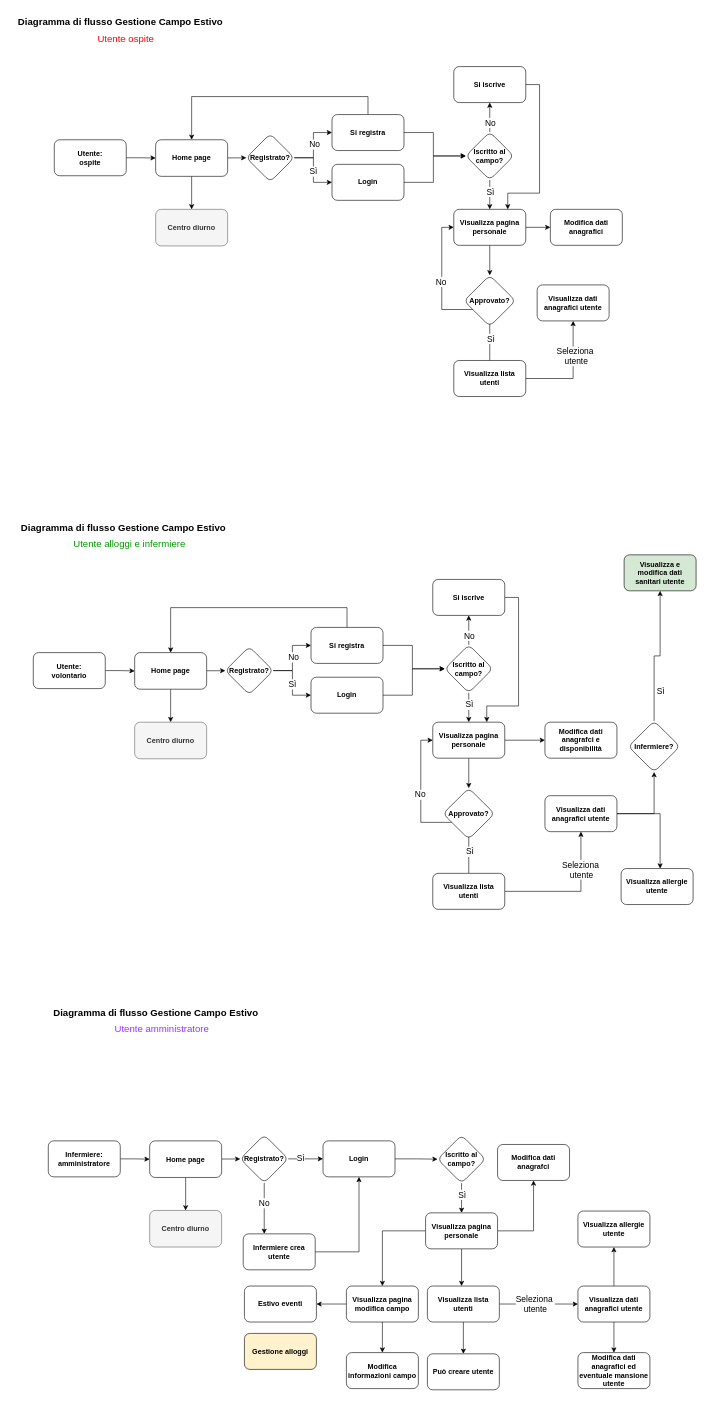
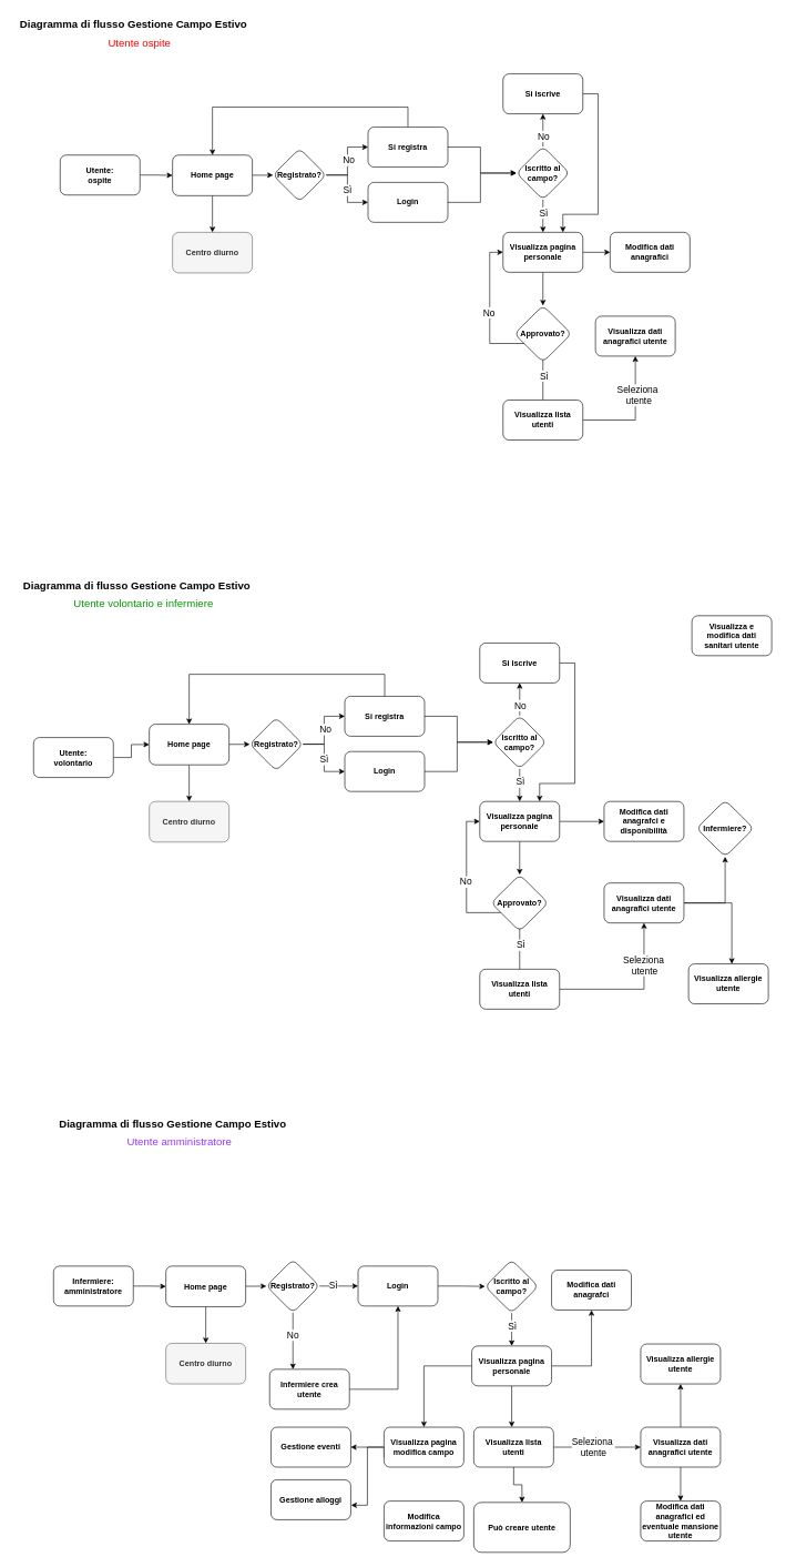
- <mxCell id="77" value="&lt;font color=&quot;#009900&quot; style=&quot;font-size: 16px;&quot;&gt;Utente alloggi e infermiere&lt;/font&gt;" style="text;html=1;align=center;verticalAlign=middle;resizable=0;points=[];autosize=1;strokeColor=none;fillColor=none;fontSize=13;fontColor=#FF0000;" parent="1" vertex="1"><mxGeometry x="101" y="890" width="228" height="31" as="geometry" /></mxCell>
+ <mxCell id="77" value="&lt;font color=&quot;#009900&quot; style=&quot;font-size: 16px;&quot;&gt;Utente volontario e infermiere&lt;/font&gt;" style="text;html=1;align=center;verticalAlign=middle;resizable=0;points=[];autosize=1;strokeColor=none;fillColor=none;fontSize=13;fontColor=#FF0000;" parent="1" vertex="1"><mxGeometry x="101" y="890" width="228" height="31" as="geometry" /></mxCell>
- <mxCell id="120" value="Visualizza e modifica dati sanitari utente" style="whiteSpace=wrap;html=1;rounded=1;fontSize=12;fontStyle=1;spacingLeft=0;fillColor=#d5e8d4;" parent="1" vertex="1"><mxGeometry x="1040" y="924" width="120" height="60" as="geometry" /></mxCell>
+ <mxCell id="120" value="Visualizza e modifica dati sanitari utente" style="whiteSpace=wrap;html=1;rounded=1;fontSize=12;fontStyle=1;spacingLeft=0;" parent="1" vertex="1"><mxGeometry x="1040" y="924" width="120" height="60" as="geometry" /></mxCell>
- <mxCell id="117" style="edgeStyle=orthogonalEdgeStyle;rounded=0;orthogonalLoop=1;jettySize=auto;html=1;" parent="1" source="119" target="120" edge="1"><mxGeometry relative="1" as="geometry"><mxPoint x="1100" y="1096" as="targetPoint" /></mxGeometry></mxCell>
- <mxCell id="118" value="Sì" style="edgeLabel;html=1;align=center;verticalAlign=middle;resizable=0;points=[];fontSize=14;" parent="117" vertex="1" connectable="0"><mxGeometry x="0.125" relative="1" as="geometry"><mxPoint y="68" as="offset" /></mxGeometry></mxCell>
- <mxCell id="40" value="Utente:&lt;br&gt;volontario" style="rounded=1;whiteSpace=wrap;html=1;fontSize=12;fontStyle=1;spacingLeft=0;" parent="1" vertex="1"><mxGeometry x="55" y="1087" width="120" height="60" as="geometry" /></mxCell>
+ <mxCell id="40" value="Utente:&lt;br&gt;volontario" style="rounded=1;whiteSpace=wrap;html=1;fontSize=12;fontStyle=1;spacingLeft=0;" parent="1" vertex="1"><mxGeometry x="50" y="1107" width="120" height="60" as="geometry" /></mxCell>
- <mxCell id="122" value="Estivo eventi" style="whiteSpace=wrap;html=1;rounded=1;fontSize=12;fontStyle=1;spacingLeft=0;" vertex="1" parent="1"><mxGeometry x="407" y="2143" width="120" height="60" as="geometry" /></mxCell>
+ <mxCell id="122" value="Gestione eventi" style="whiteSpace=wrap;html=1;rounded=1;fontSize=12;fontStyle=1;spacingLeft=0;" vertex="1" parent="1"><mxGeometry x="407" y="2143" width="120" height="60" as="geometry" /></mxCell>
- <mxCell id="115" style="edgeStyle=orthogonalEdgeStyle;rounded=0;orthogonalLoop=1;jettySize=auto;html=1;exitX=0.5;exitY=1;exitDx=0;exitDy=0;entryX=0.5;entryY=0;entryDx=0;entryDy=0;" edge="1" parent="1" source="116" target="124"><mxGeometry relative="1" as="geometry"><mxPoint x="637.207" y="2281.138" as="targetPoint" /></mxGeometry></mxCell>
+ <mxCell id="114" style="edgeStyle=orthogonalEdgeStyle;rounded=0;orthogonalLoop=1;jettySize=auto;html=1;exitX=0;exitY=0.75;exitDx=0;exitDy=0;entryX=1.005;entryY=0.636;entryDx=0;entryDy=0;entryPerimeter=0;" edge="1" parent="1" source="116" target="123"><mxGeometry relative="1" as="geometry"><Array as="points"><mxPoint x="577" y="2173" /><mxPoint x="552" y="2173" /><mxPoint x="552" y="2261" /></Array></mxGeometry></mxCell>
- <mxCell id="123" value="Gestione alloggi" style="whiteSpace=wrap;html=1;rounded=1;fontSize=12;fontStyle=1;spacingLeft=0;fillColor=#fff2cc;" vertex="1" parent="1"><mxGeometry x="407" y="2222" width="120" height="60" as="geometry" /></mxCell>
+ <mxCell id="123" value="Gestione alloggi" style="whiteSpace=wrap;html=1;rounded=1;fontSize=12;fontStyle=1;spacingLeft=0;" vertex="1" parent="1"><mxGeometry x="407" y="2222" width="120" height="60" as="geometry" /></mxCell>
- <mxCell id="112" value="Può creare utente" style="whiteSpace=wrap;html=1;rounded=1;fontSize=12;fontStyle=1;spacingLeft=0;" parent="1" vertex="1"><mxGeometry x="712" y="2256" width="120" height="60" as="geometry" /></mxCell>
+ <mxCell id="112" value="Può creare utente" style="whiteSpace=wrap;html=1;rounded=1;fontSize=12;fontStyle=1;spacingLeft=0;" parent="1" vertex="1"><mxGeometry x="712" y="2256" width="145" height="75" as="geometry" /></mxCell>
